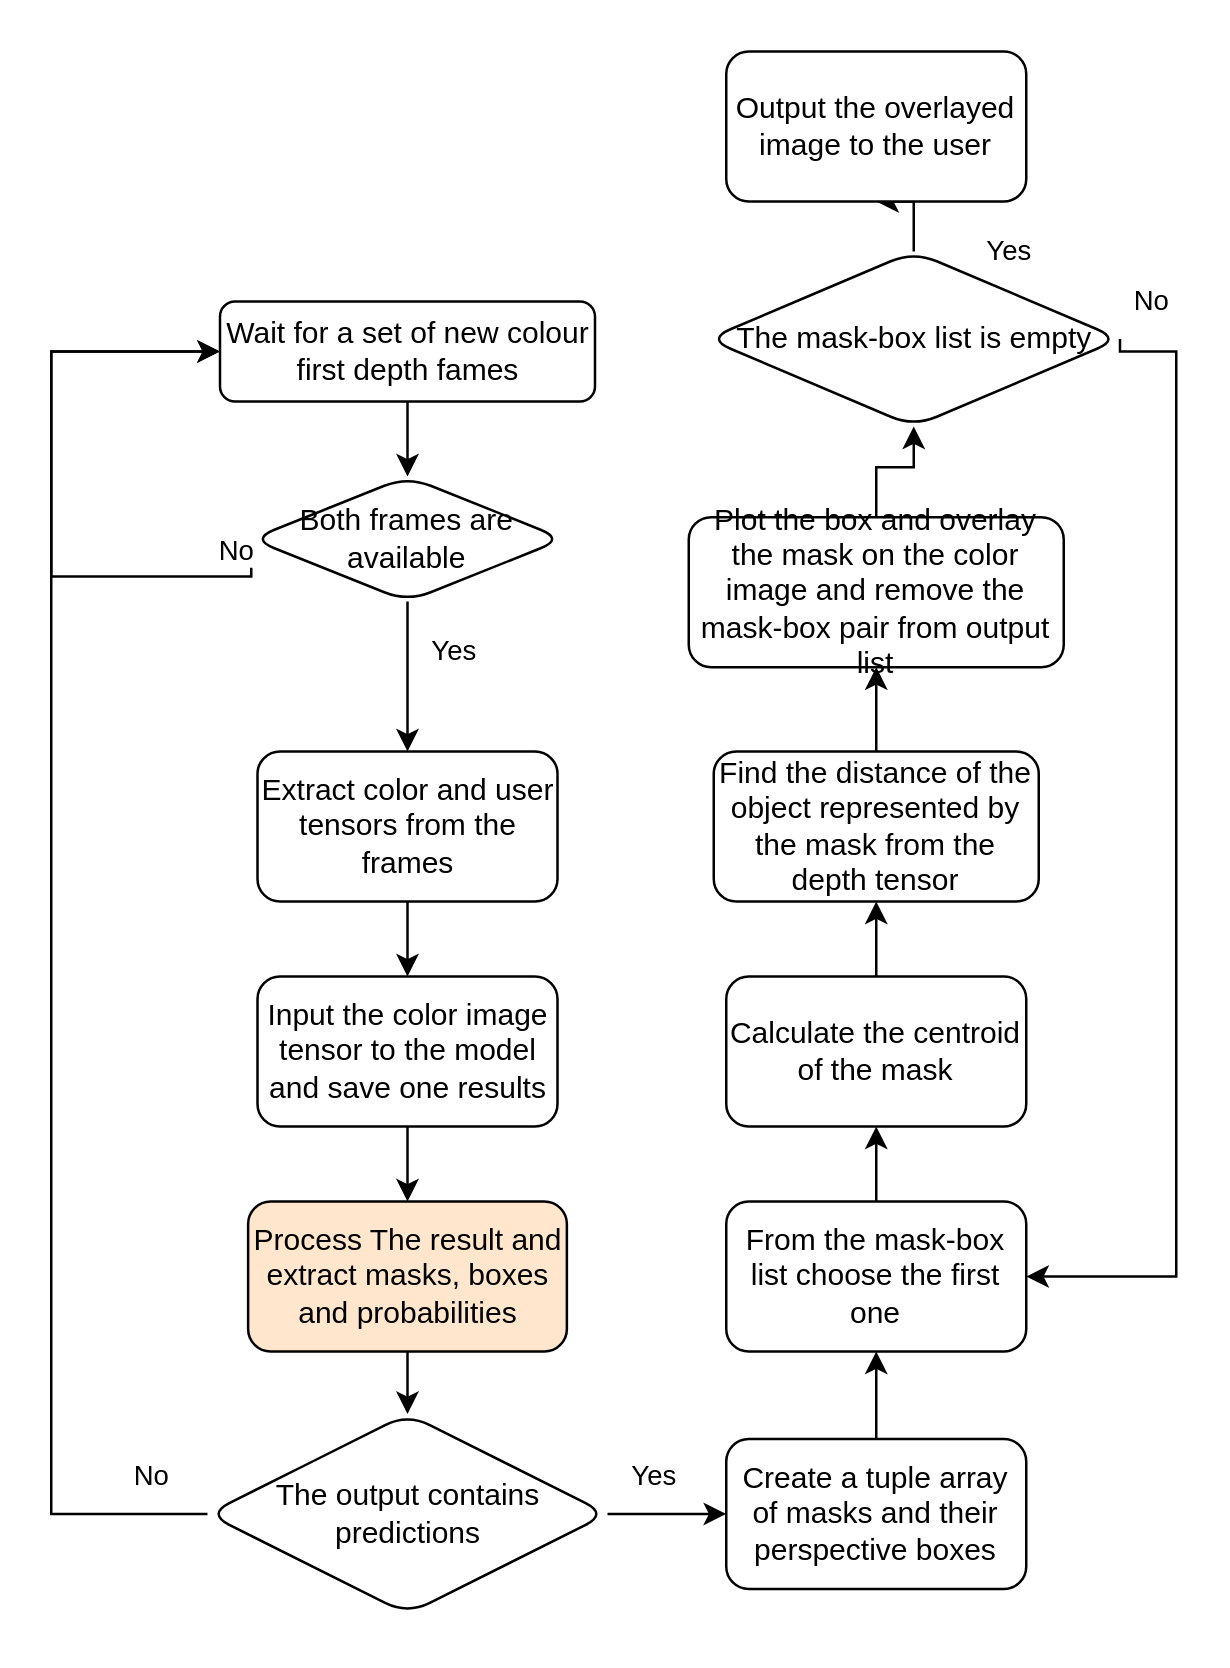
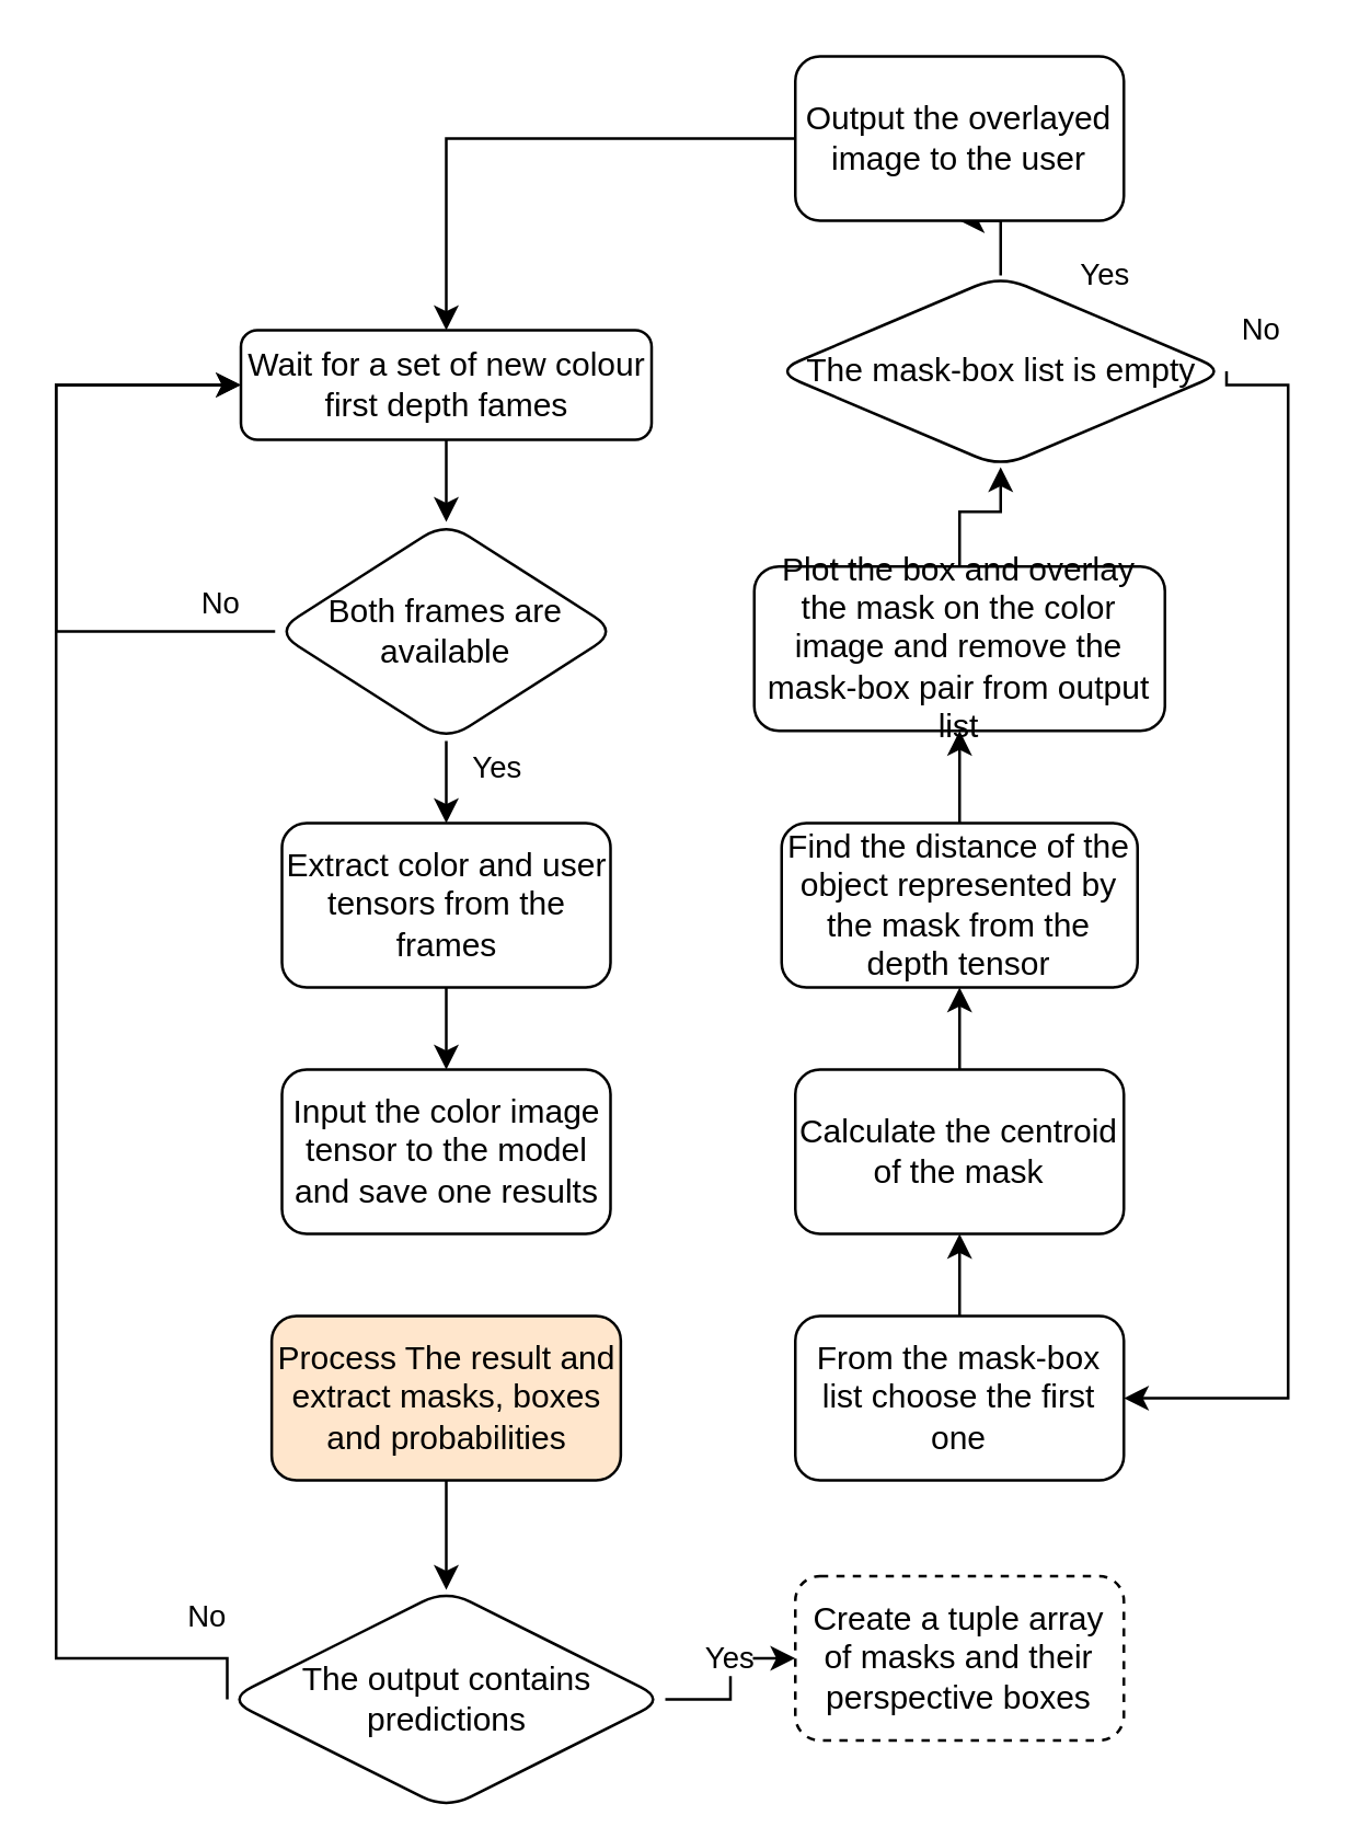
+ <mxCell id="29" style="edgeStyle=orthogonalEdgeStyle;rounded=0;orthogonalLoop=1;jettySize=auto;html=1;exitX=0;exitY=0.5;exitDx=0;exitDy=0;entryX=0.5;entryY=0;entryDx=0;entryDy=0;elbow=vertical;" edge="1" parent="1" source="30" target="3"><mxGeometry relative="1" as="geometry" /></mxCell>
- <mxCell id="25" value="Both frames are available" style="rhombus;whiteSpace=wrap;html=1;rounded=1;" vertex="1" parent="1"><mxGeometry x="100" y="190" width="125" height="50" as="geometry" /></mxCell>
+ <mxCell id="25" value="Both frames are available" style="rhombus;whiteSpace=wrap;html=1;rounded=1;" vertex="1" parent="1"><mxGeometry x="100" y="190" width="125" height="80" as="geometry" /></mxCell>
- <mxCell id="6" style="edgeStyle=orthogonalEdgeStyle;rounded=0;orthogonalLoop=1;jettySize=auto;html=1;exitX=0.5;exitY=1;exitDx=0;exitDy=0;entryX=0.5;entryY=0;entryDx=0;entryDy=0;elbow=vertical;" edge="1" parent="1" source="7" target="11"><mxGeometry relative="1" as="geometry" /></mxCell>
- <mxCell id="8" value="" style="edgeStyle=orthogonalEdgeStyle;rounded=0;orthogonalLoop=1;jettySize=auto;html=1;elbow=vertical;" edge="1" parent="1" source="9" target="13"><mxGeometry relative="1" as="geometry" /></mxCell>
- <mxCell id="22" value="The output contains predictions" style="rhombus;whiteSpace=wrap;html=1;rounded=1;" vertex="1" parent="1"><mxGeometry x="82.5" y="565" width="160" height="80" as="geometry" /></mxCell>
+ <mxCell id="22" value="The output contains predictions" style="rhombus;whiteSpace=wrap;html=1;rounded=1;" vertex="1" parent="1"><mxGeometry x="82.5" y="580" width="160" height="80" as="geometry" /></mxCell>
- <mxCell id="9" value="Create a tuple array of masks and their perspective boxes" style="rounded=1;whiteSpace=wrap;html=1;" vertex="1" parent="1"><mxGeometry x="290" y="575" width="120" height="60" as="geometry" /></mxCell>
+ <mxCell id="9" value="Create a tuple array of masks and their perspective boxes" style="rounded=1;whiteSpace=wrap;html=1;dashed=1;" vertex="1" parent="1"><mxGeometry x="290" y="575" width="120" height="60" as="geometry" /></mxCell>
